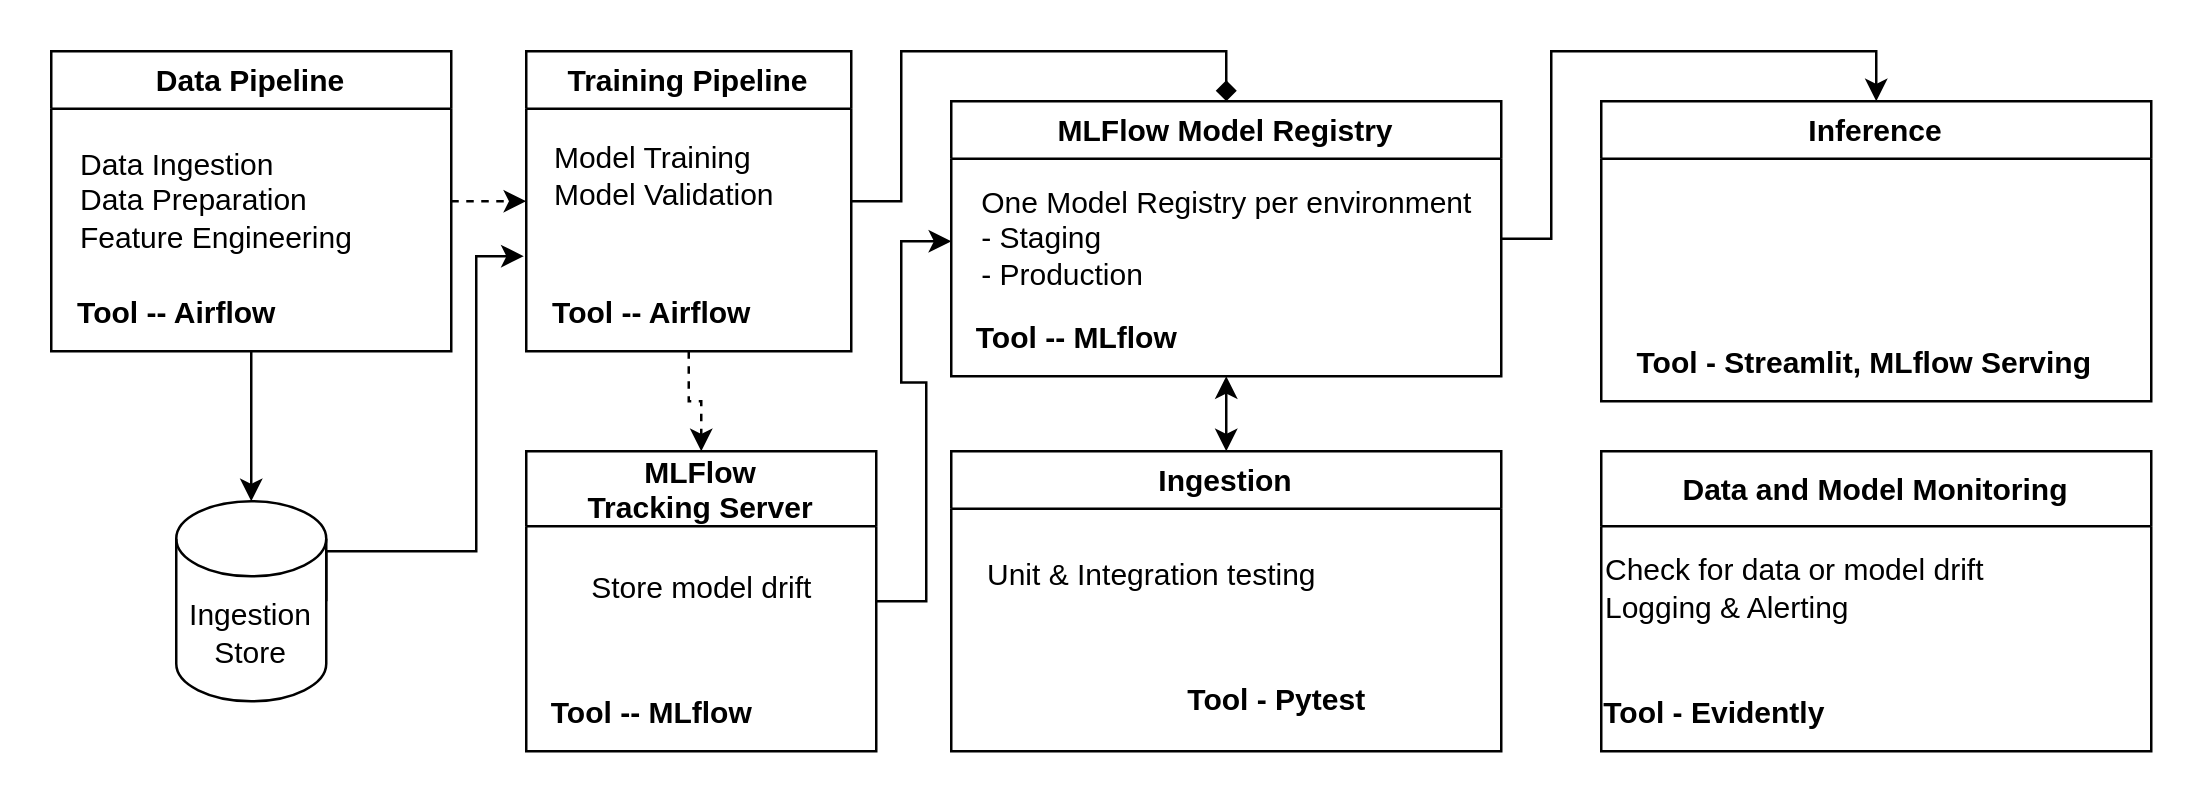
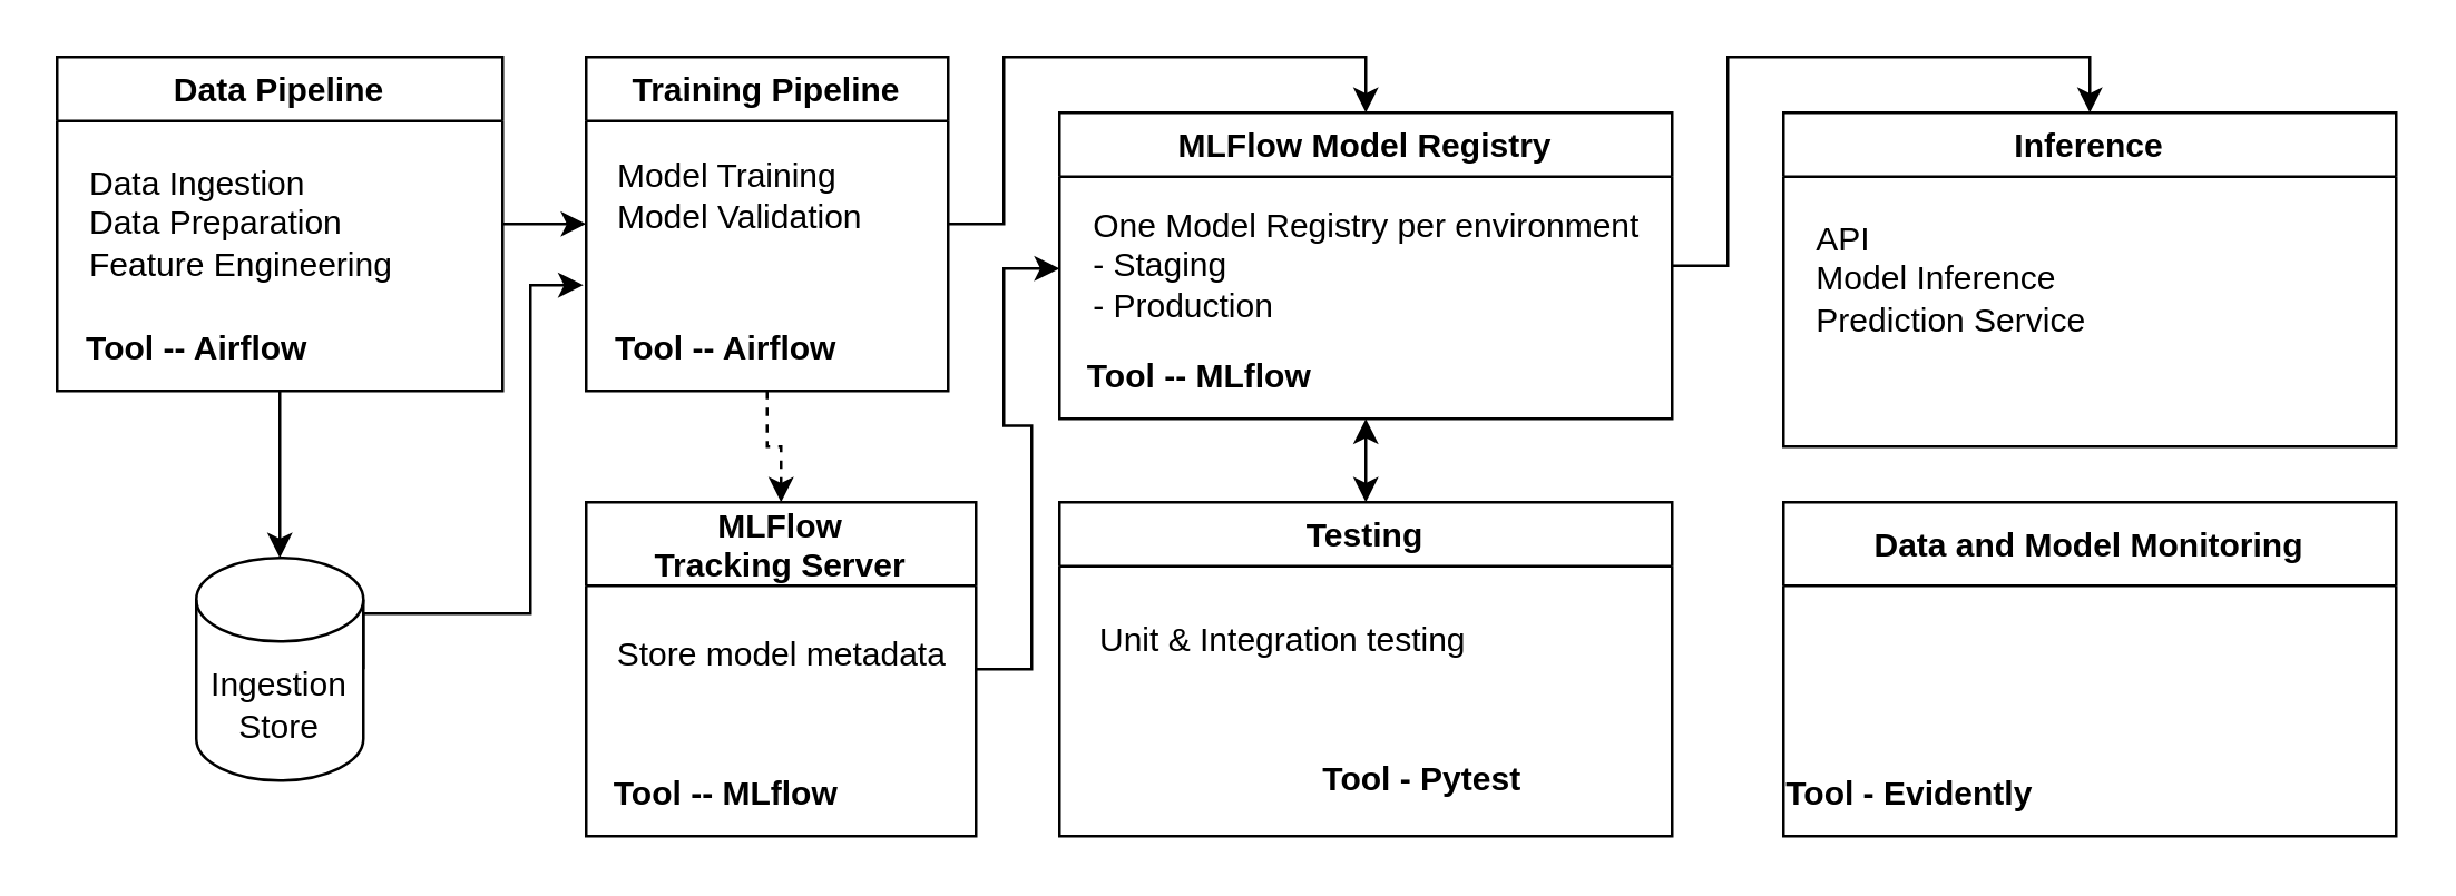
- <mxCell id="8" style="edgeStyle=orthogonalEdgeStyle;rounded=0;orthogonalLoop=1;jettySize=auto;html=1;exitX=1;exitY=0.5;exitDx=0;exitDy=0;entryX=0.5;entryY=0;entryDx=0;entryDy=0;endArrow=diamond;" edge="1" parent="1" source="9" target="27"><mxGeometry relative="1" as="geometry" /></mxCell>
+ <mxCell id="8" style="edgeStyle=orthogonalEdgeStyle;rounded=0;orthogonalLoop=1;jettySize=auto;html=1;exitX=1;exitY=0.5;exitDx=0;exitDy=0;entryX=0.5;entryY=0;entryDx=0;entryDy=0;" edge="1" parent="1" source="9" target="27"><mxGeometry relative="1" as="geometry" /></mxCell>
- <mxCell id="2" style="edgeStyle=orthogonalEdgeStyle;rounded=0;orthogonalLoop=1;jettySize=auto;html=1;exitX=1;exitY=0.5;exitDx=0;exitDy=0;entryX=0;entryY=0.75;entryDx=0;entryDy=0;entryPerimeter=0;dashed=1;" edge="1" parent="1" source="4" target="10"><mxGeometry relative="1" as="geometry" /></mxCell>
+ <mxCell id="2" style="edgeStyle=orthogonalEdgeStyle;rounded=0;orthogonalLoop=1;jettySize=auto;html=1;exitX=1;exitY=0.5;exitDx=0;exitDy=0;entryX=0;entryY=0.75;entryDx=0;entryDy=0;entryPerimeter=0;" edge="1" parent="1" source="4" target="10"><mxGeometry relative="1" as="geometry" /></mxCell>
+ <mxCell id="16" value="&lt;div style=&quot;text-align: left;&quot;&gt;&lt;span style=&quot;background-color: initial;&quot;&gt;API&lt;/span&gt;&lt;/div&gt;&lt;div style=&quot;text-align: left;&quot;&gt;&lt;span style=&quot;background-color: initial;&quot;&gt;Model Inference&lt;/span&gt;&lt;/div&gt;&lt;div style=&quot;text-align: left;&quot;&gt;&lt;span style=&quot;background-color: initial;&quot;&gt;Prediction Service&lt;/span&gt;&lt;/div&gt;" style="text;html=1;align=center;verticalAlign=middle;resizable=0;points=[];autosize=1;strokeColor=none;fillColor=none;" vertex="1" parent="15"><mxGeometry y="30" width="120" height="60" as="geometry" /></mxCell>
- <mxCell id="17" value="&lt;b&gt;Tool - Streamlit, MLflow Serving&lt;/b&gt;" style="text;html=1;align=center;verticalAlign=middle;resizable=0;points=[];autosize=1;strokeColor=none;fillColor=none;" vertex="1" parent="15"><mxGeometry y="90" width="210" height="30" as="geometry" /></mxCell>
- <mxCell id="12" value="Ingestion" style="swimlane;" vertex="1" parent="1"><mxGeometry x="380" y="180" width="220" height="120" as="geometry" /></mxCell>
+ <mxCell id="12" value="Testing" style="swimlane;" vertex="1" parent="1"><mxGeometry x="380" y="180" width="220" height="120" as="geometry" /></mxCell>
- <mxCell id="24" value="Store model drift" style="text;html=1;align=center;verticalAlign=middle;resizable=0;points=[];autosize=1;strokeColor=none;fillColor=none;" vertex="1" parent="22"><mxGeometry y="40" width="140" height="30" as="geometry" /></mxCell>
+ <mxCell id="24" value="Store model metadata" style="text;html=1;align=center;verticalAlign=middle;resizable=0;points=[];autosize=1;strokeColor=none;fillColor=none;" vertex="1" parent="22"><mxGeometry y="40" width="140" height="30" as="geometry" /></mxCell>
- <mxCell id="19" value="Check for data or model drift&lt;br&gt;Logging &amp;amp; Alerting&amp;nbsp;" style="text;html=1;align=left;verticalAlign=middle;resizable=0;points=[];autosize=1;strokeColor=none;fillColor=none;" vertex="1" parent="18"><mxGeometry y="35" width="170" height="40" as="geometry" /></mxCell>
